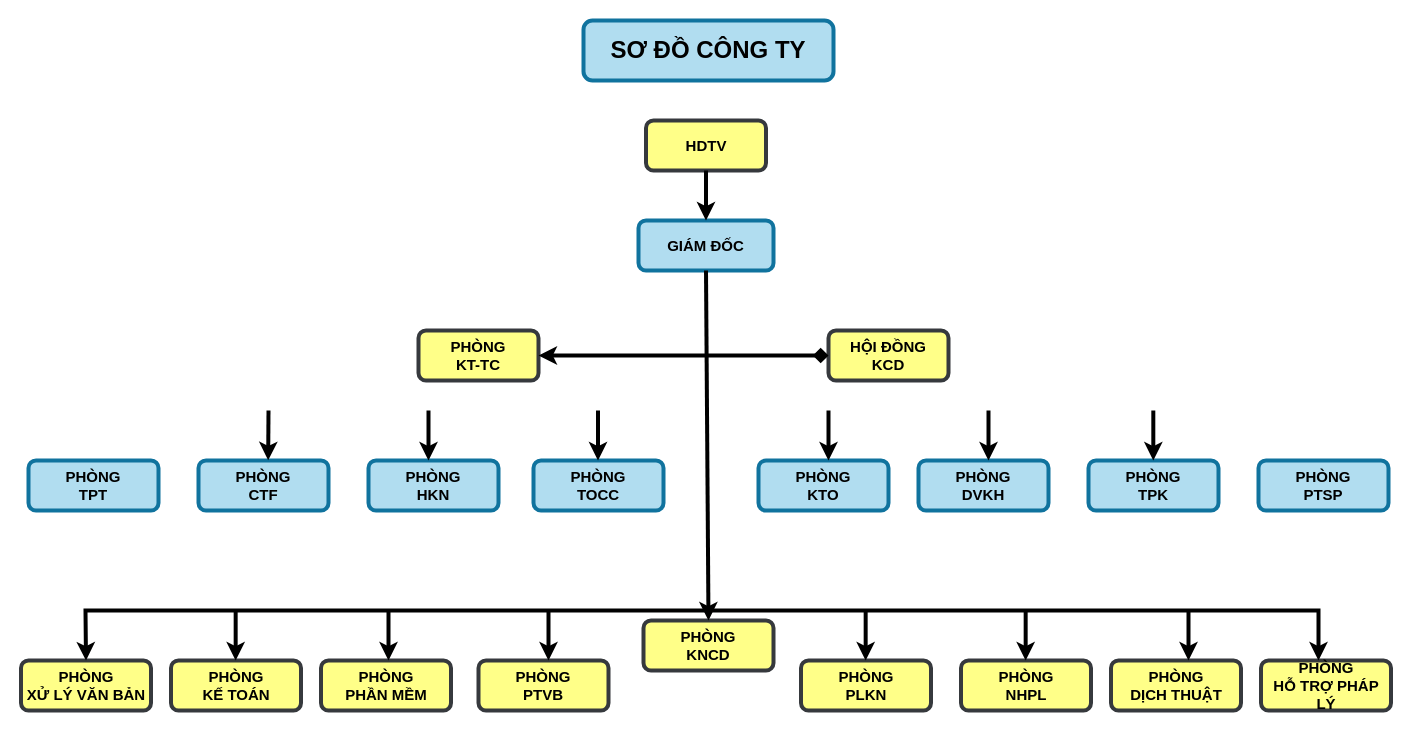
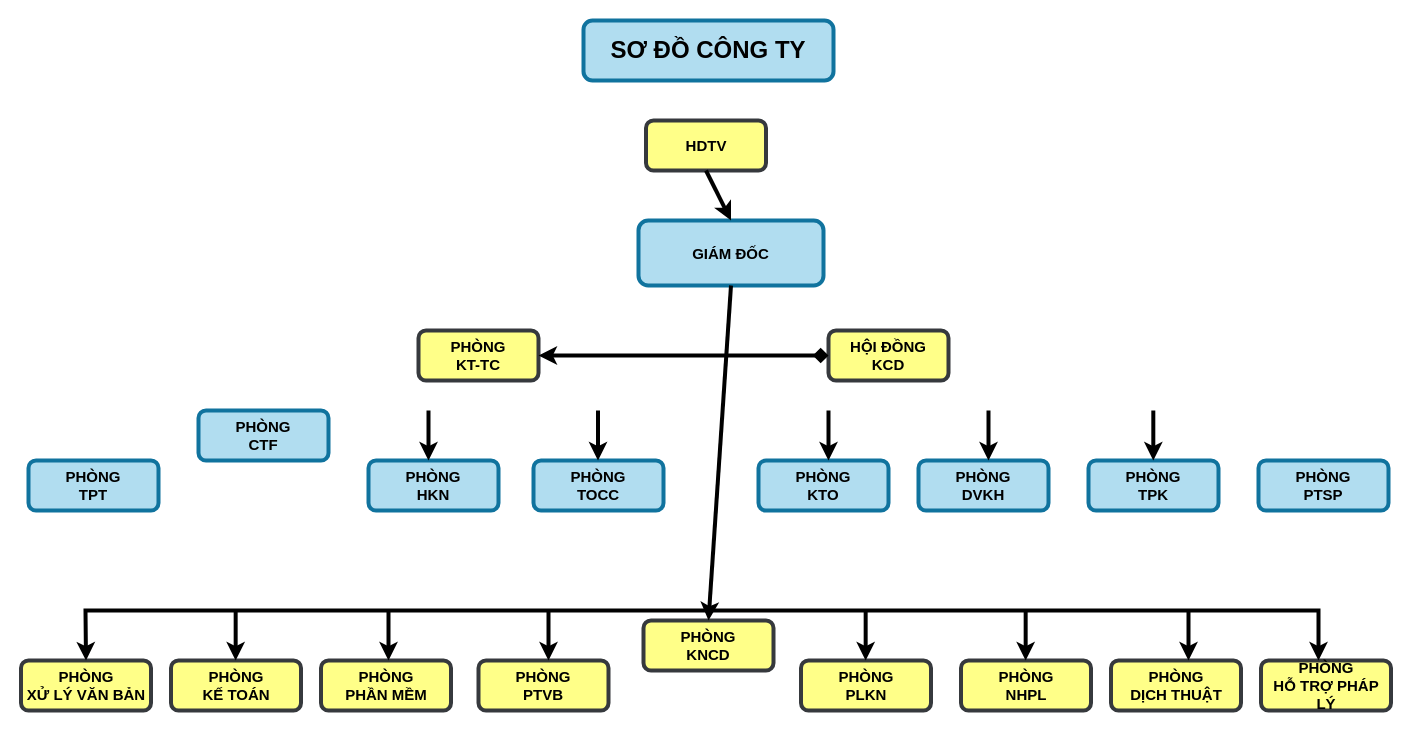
- <mxCell id="4" value="GIÁM ĐỐC" style="rounded=1;whiteSpace=wrap;html=1;fillColor=#b1ddf0;strokeColor=#10739e;strokeWidth=4;fontStyle=1;fontSize=15;" vertex="1" parent="1"><mxGeometry x="638" y="220" width="135" height="50" as="geometry" /></mxCell>
+ <mxCell id="4" value="GIÁM ĐỐC" style="rounded=1;whiteSpace=wrap;html=1;fillColor=#b1ddf0;strokeColor=#10739e;strokeWidth=4;fontStyle=1;fontSize=15;" vertex="1" parent="1"><mxGeometry x="638" y="220" width="185" height="65" as="geometry" /></mxCell>
- <mxCell id="8" value="PHÒNG&lt;br&gt;CTF" style="rounded=1;whiteSpace=wrap;html=1;fillColor=#b1ddf0;strokeColor=#10739e;strokeWidth=4;fontStyle=1;fontSize=15;" vertex="1" parent="1"><mxGeometry x="198" y="460" width="130" height="50" as="geometry" /></mxCell>
+ <mxCell id="8" value="PHÒNG&lt;br&gt;CTF" style="rounded=1;whiteSpace=wrap;html=1;fillColor=#b1ddf0;strokeColor=#10739e;strokeWidth=4;fontStyle=1;fontSize=15;" vertex="1" parent="1"><mxGeometry x="198" y="410" width="130" height="50" as="geometry" /></mxCell>
